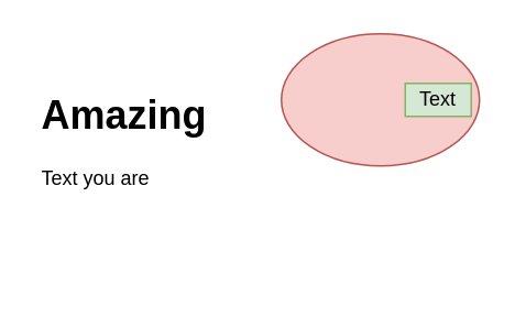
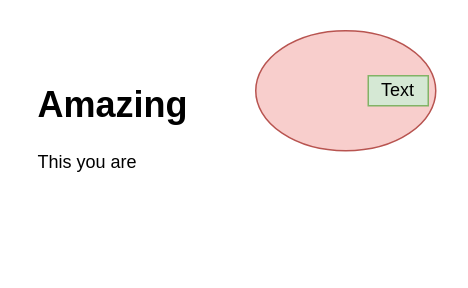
- <mxCell id="4" value="&lt;h1&gt;Amazing&lt;/h1&gt;&lt;p&gt;Text you are&lt;/p&gt;" style="text;html=1;strokeColor=none;fillColor=none;spacing=5;spacingTop=-20;whiteSpace=wrap;overflow=hidden;rounded=0;" vertex="1" parent="1"><mxGeometry x="20" y="50" width="190" height="120" as="geometry" /></mxCell>
+ <mxCell id="4" value="&lt;h1&gt;Amazing&lt;/h1&gt;&lt;p&gt;This you are&lt;/p&gt;" style="text;html=1;strokeColor=none;fillColor=none;spacing=5;spacingTop=-20;whiteSpace=wrap;overflow=hidden;rounded=0;" vertex="1" parent="1"><mxGeometry x="20" y="50" width="190" height="120" as="geometry" /></mxCell>
